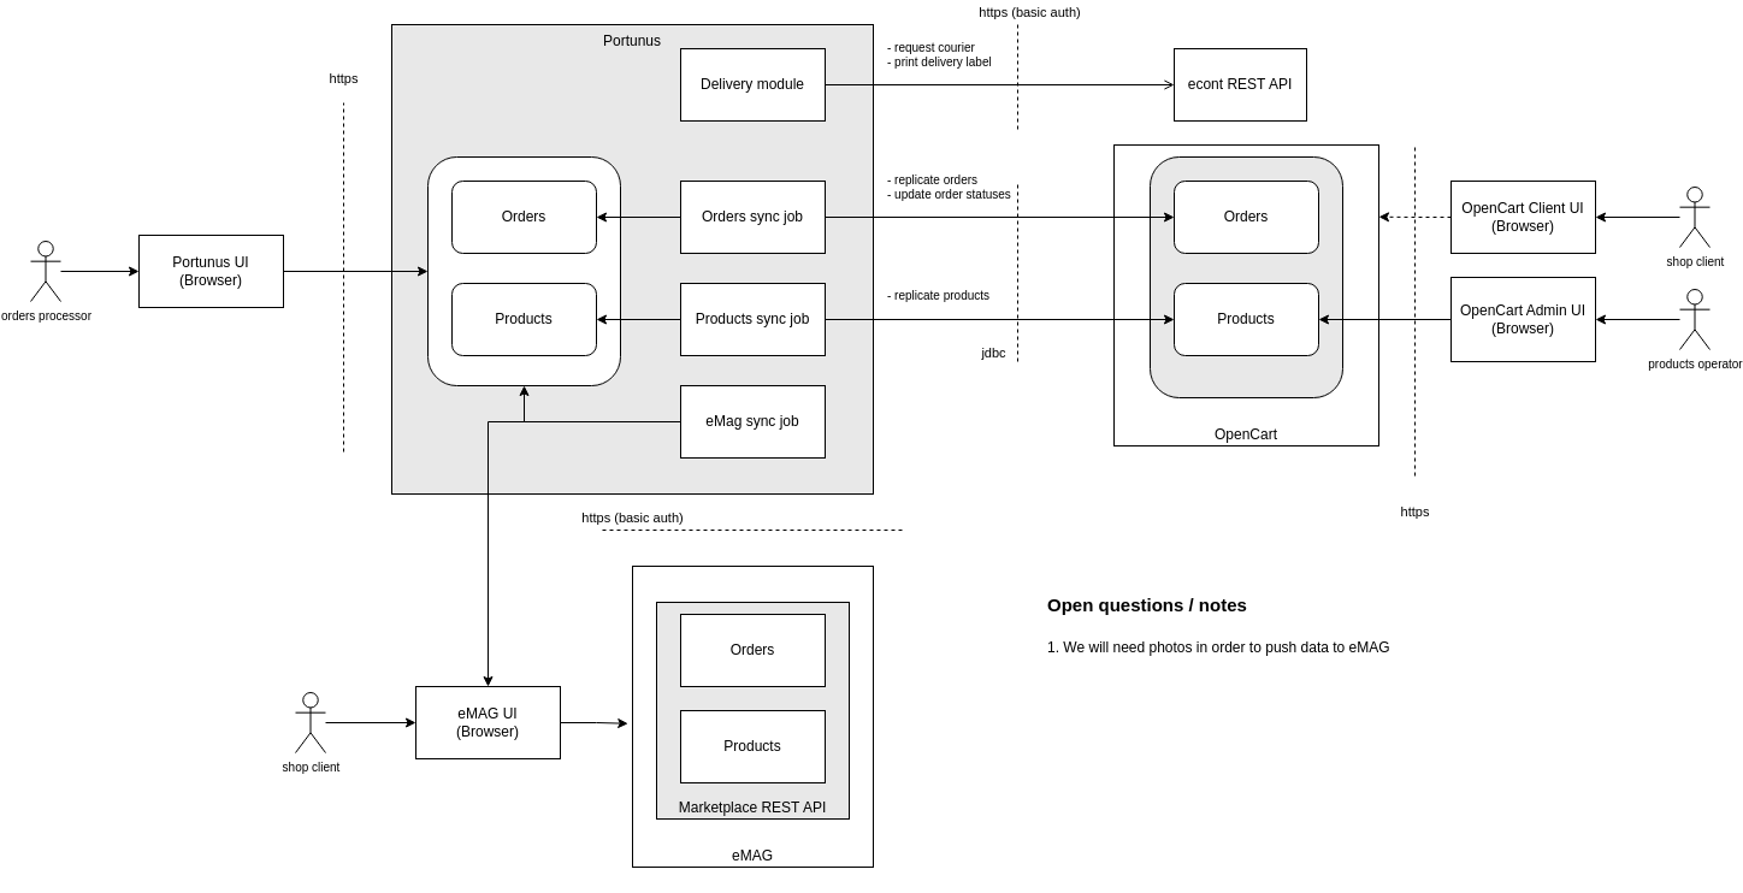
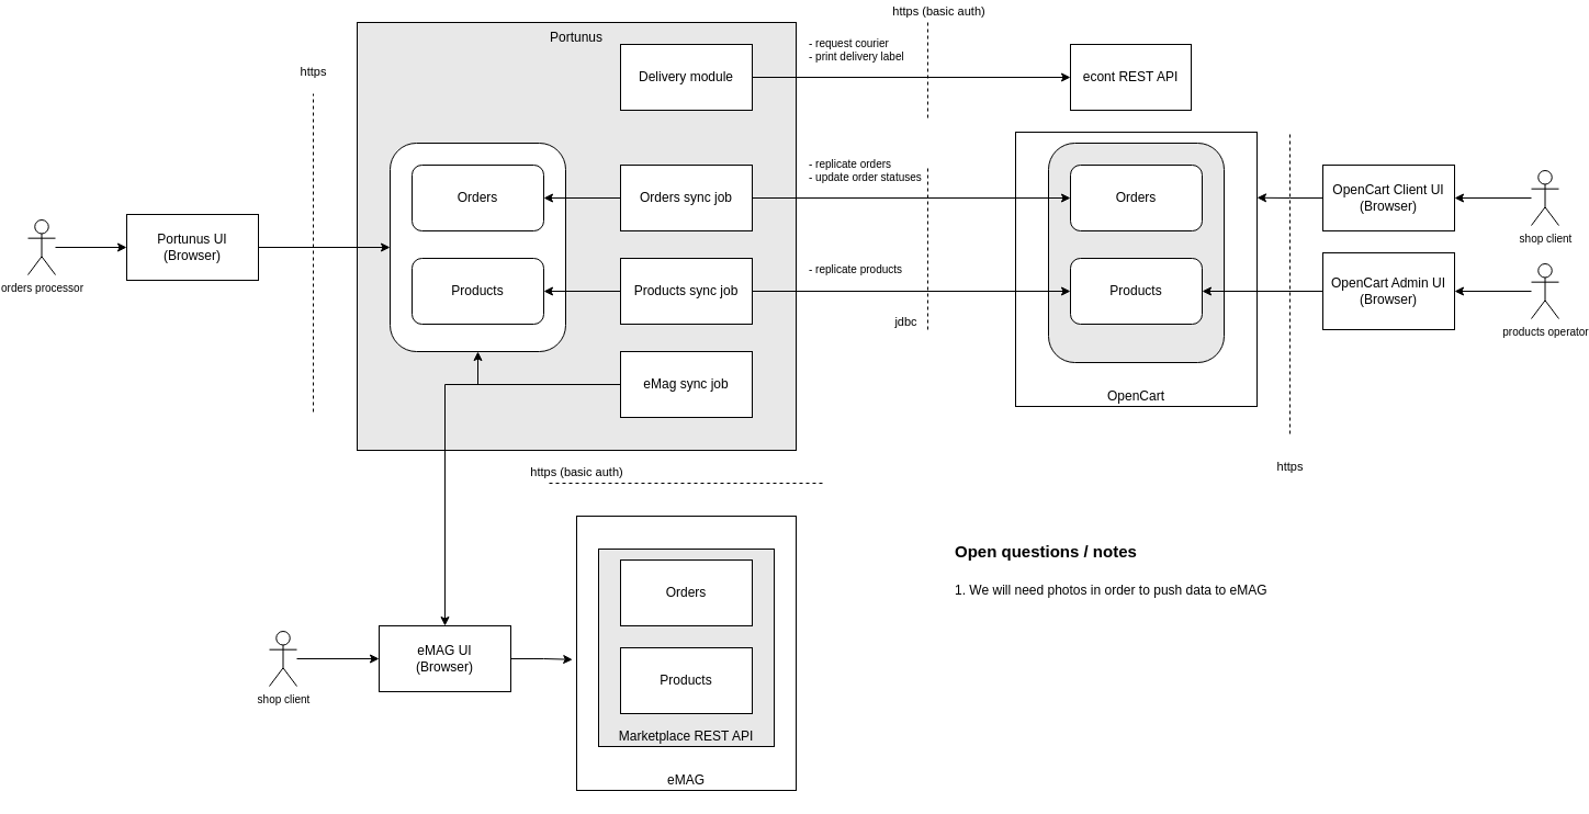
- <mxCell id="43" style="edgeStyle=orthogonalEdgeStyle;rounded=0;orthogonalLoop=1;jettySize=auto;html=1;endArrow=open;" parent="1" source="40" target="39" edge="1"><mxGeometry relative="1" as="geometry" /></mxCell>
+ <mxCell id="43" style="edgeStyle=orthogonalEdgeStyle;rounded=0;orthogonalLoop=1;jettySize=auto;html=1;" parent="1" source="40" target="39" edge="1"><mxGeometry relative="1" as="geometry" /></mxCell>
- <mxCell id="42" style="edgeStyle=orthogonalEdgeStyle;rounded=0;orthogonalLoop=1;jettySize=auto;html=1;entryX=1;entryY=0.239;entryDx=0;entryDy=0;entryPerimeter=0;dashed=1;" parent="1" source="14" target="10" edge="1"><mxGeometry relative="1" as="geometry" /></mxCell>
+ <mxCell id="42" style="edgeStyle=orthogonalEdgeStyle;rounded=0;orthogonalLoop=1;jettySize=auto;html=1;entryX=1;entryY=0.239;entryDx=0;entryDy=0;entryPerimeter=0;" parent="1" source="14" target="10" edge="1"><mxGeometry relative="1" as="geometry" /></mxCell>
